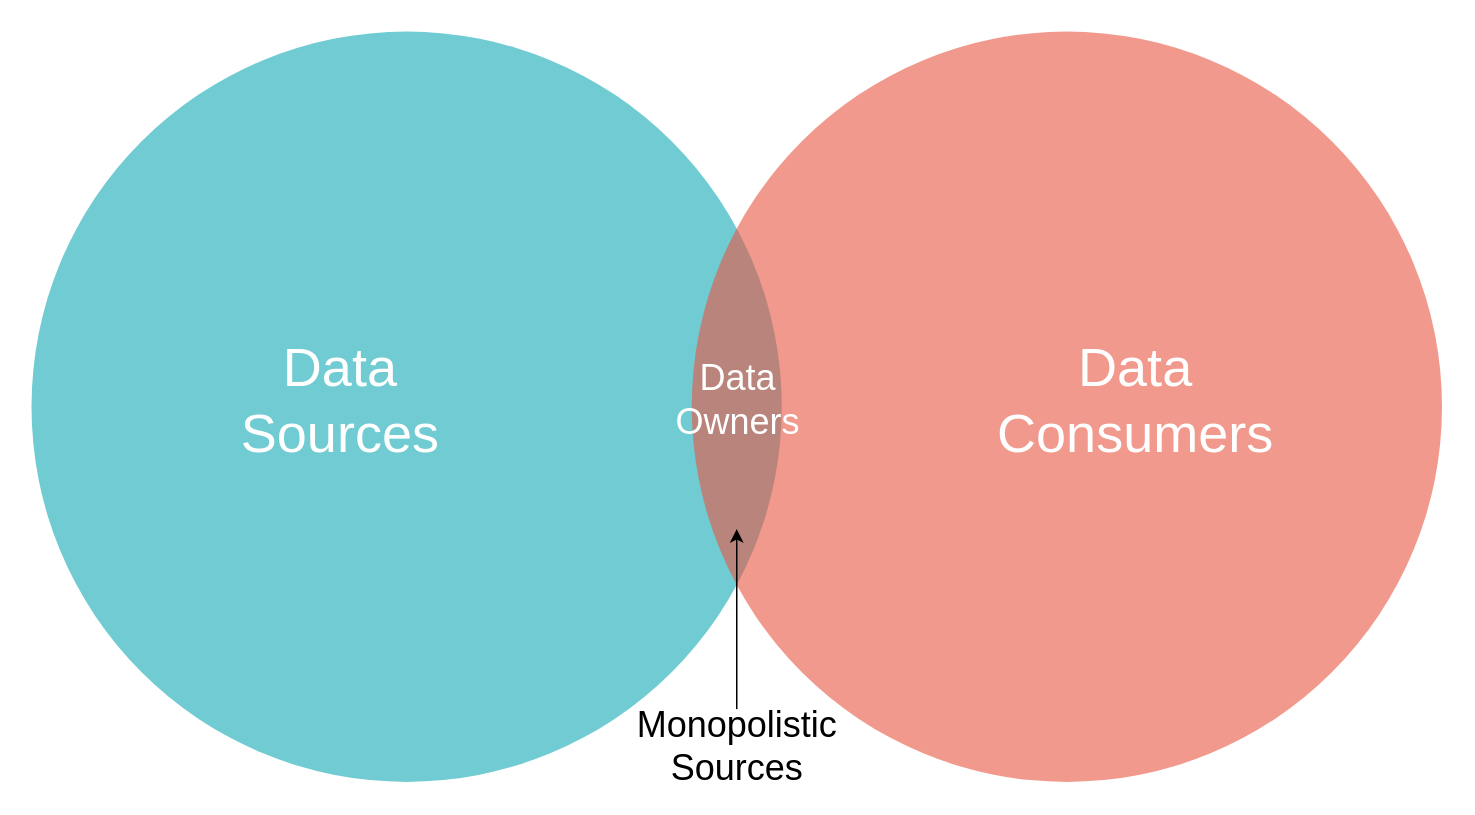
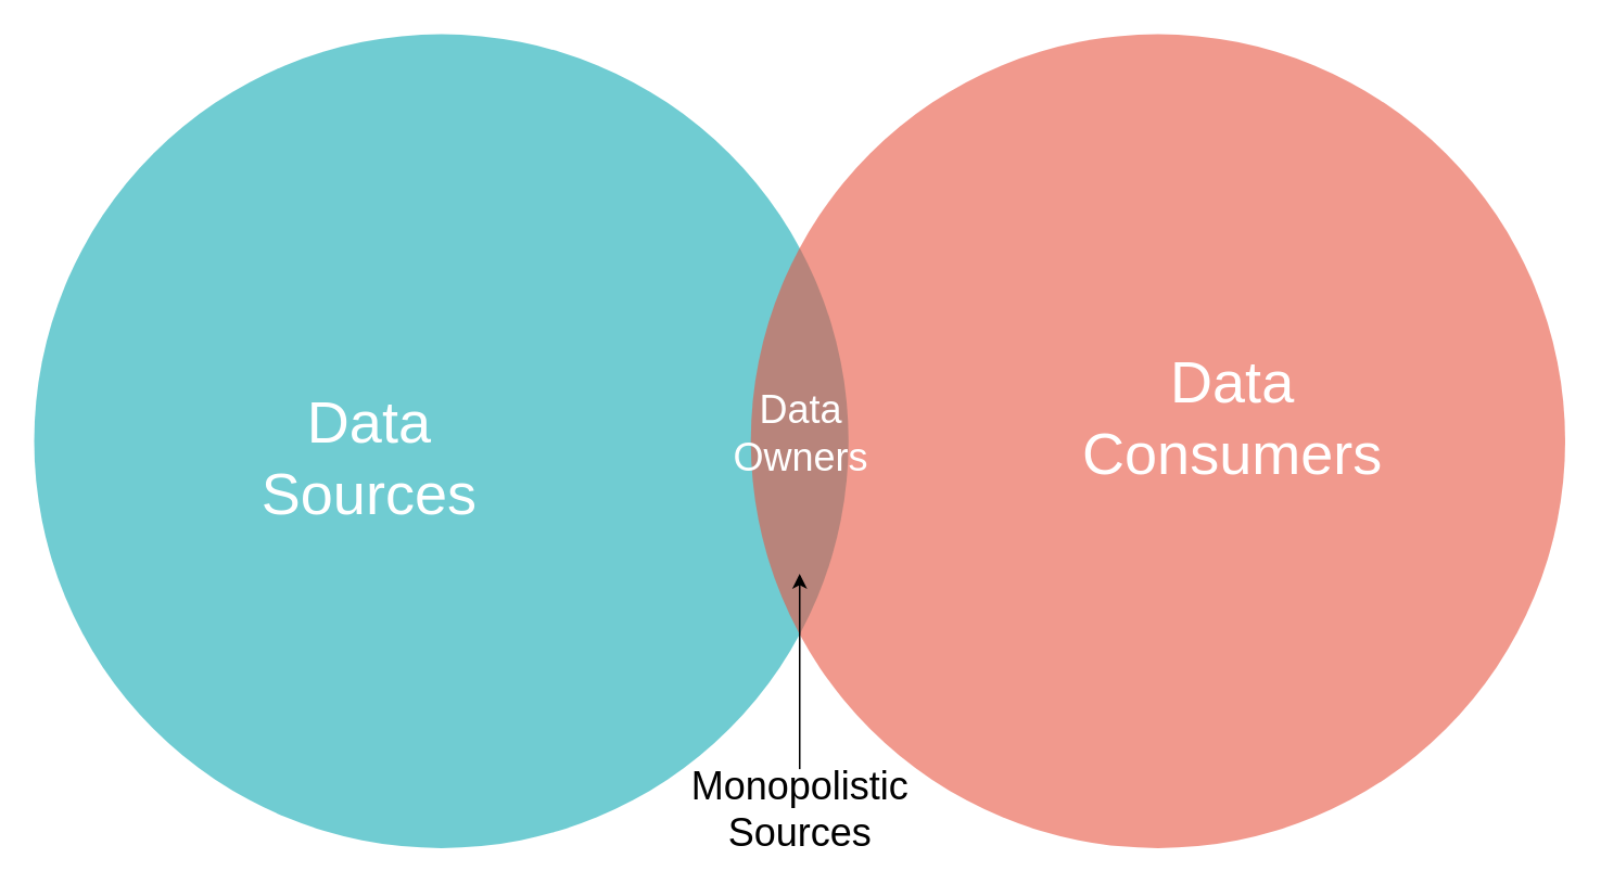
- <mxCell id="4" value="&lt;font style=&quot;font-size: 36px;&quot;&gt;Data &lt;br&gt;Sources&lt;/font&gt;" style="text;fontSize=24;align=center;verticalAlign=middle;html=1;fontColor=#FFFFFF;" parent="1" vertex="1"><mxGeometry x="131" y="230.5" width="190" height="70" as="geometry" /></mxCell>
+ <mxCell id="4" value="&lt;font style=&quot;font-size: 36px;&quot;&gt;Data &lt;br&gt;Sources&lt;/font&gt;" style="text;fontSize=24;align=center;verticalAlign=middle;html=1;fontColor=#FFFFFF;" parent="1" vertex="1"><mxGeometry x="131" y="245.5" width="190" height="70" as="geometry" /></mxCell>
- <mxCell id="5" value="&lt;font style=&quot;font-size: 36px;&quot;&gt;Data &lt;br&gt;Consumers&lt;/font&gt;" style="text;fontSize=24;align=center;verticalAlign=middle;html=1;fontColor=#FFFFFF;" parent="1" vertex="1"><mxGeometry x="660.5" y="230.5" width="190" height="70" as="geometry" /></mxCell>
+ <mxCell id="5" value="&lt;font style=&quot;font-size: 36px;&quot;&gt;Data &lt;br&gt;Consumers&lt;/font&gt;" style="text;fontSize=24;align=center;verticalAlign=middle;html=1;fontColor=#FFFFFF;" parent="1" vertex="1"><mxGeometry x="660.5" y="220.5" width="190" height="70" as="geometry" /></mxCell>
